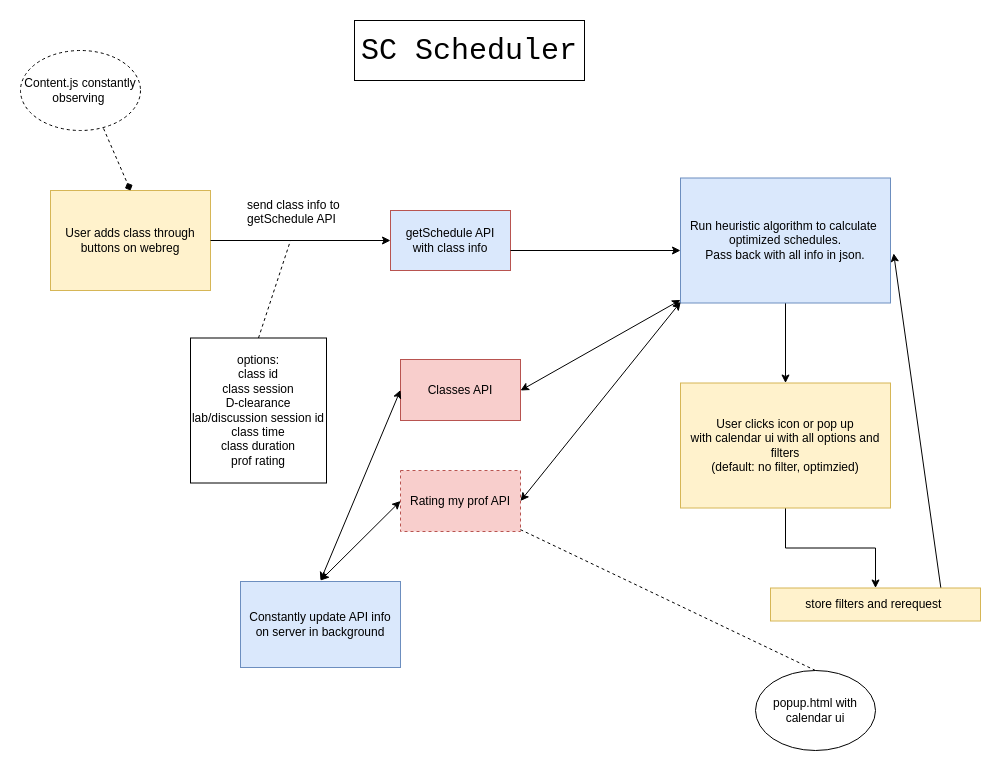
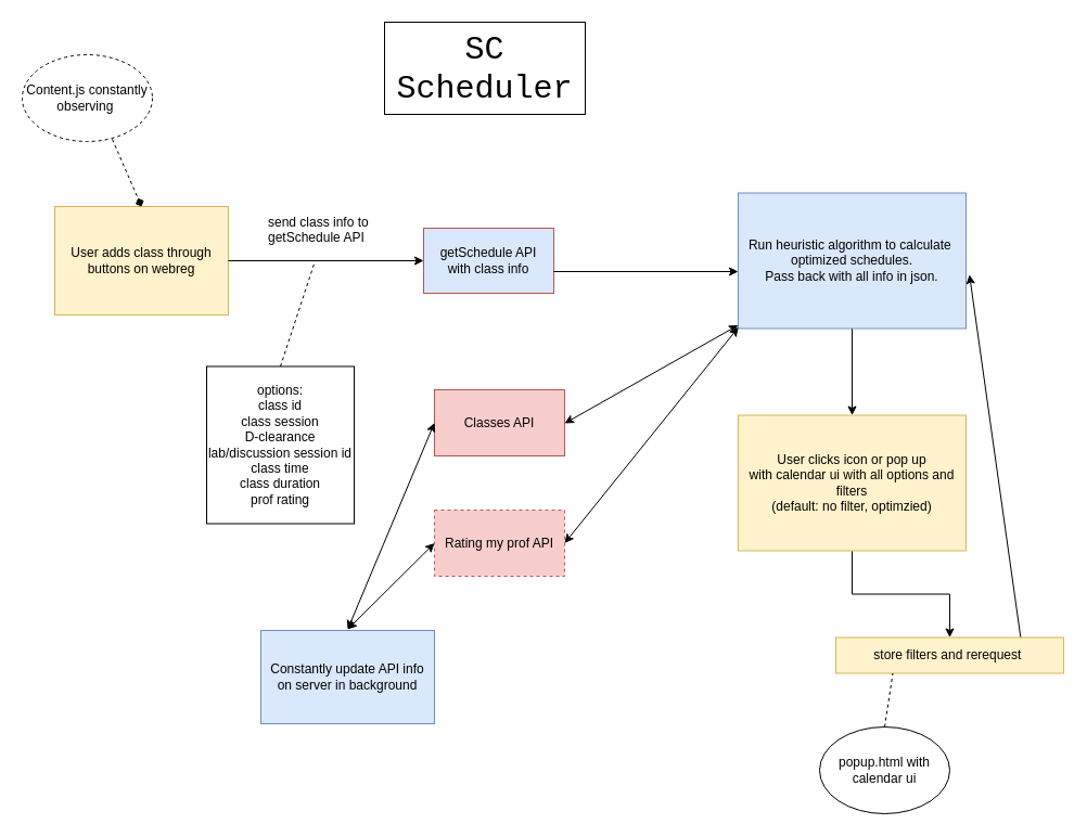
- <mxCell id="2" value="&lt;font style=&quot;font-size: 30px&quot; face=&quot;Courier New&quot;&gt;SC Scheduler&lt;/font&gt;" style="rounded=0;whiteSpace=wrap;html=1;" vertex="1" parent="1"><mxGeometry x="354" y="20" width="230" height="60" as="geometry" /></mxCell>
+ <mxCell id="2" value="&lt;font style=&quot;font-size: 30px&quot; face=&quot;Courier New&quot;&gt;SC Scheduler&lt;/font&gt;" style="rounded=0;whiteSpace=wrap;html=1;" vertex="1" parent="1"><mxGeometry x="354" y="20" width="185" height="85" as="geometry" /></mxCell>
- <mxCell id="24" value="" style="endArrow=none;dashed=1;html=1;exitX=0.5;exitY=0;exitDx=0;exitDy=0;" edge="1" parent="1" source="23" target="16"><mxGeometry width="50" height="50" relative="1" as="geometry"><mxPoint x="60" y="820" as="sourcePoint" /><mxPoint x="110" y="770" as="targetPoint" /></mxGeometry></mxCell>
+ <mxCell id="24" value="" style="endArrow=none;dashed=1;html=1;entryX=0.25;entryY=1;entryDx=0;entryDy=0;exitX=0.5;exitY=0;exitDx=0;exitDy=0;" edge="1" parent="1" source="23" target="14"><mxGeometry width="50" height="50" relative="1" as="geometry"><mxPoint x="60" y="820" as="sourcePoint" /><mxPoint x="110" y="770" as="targetPoint" /></mxGeometry></mxCell>
